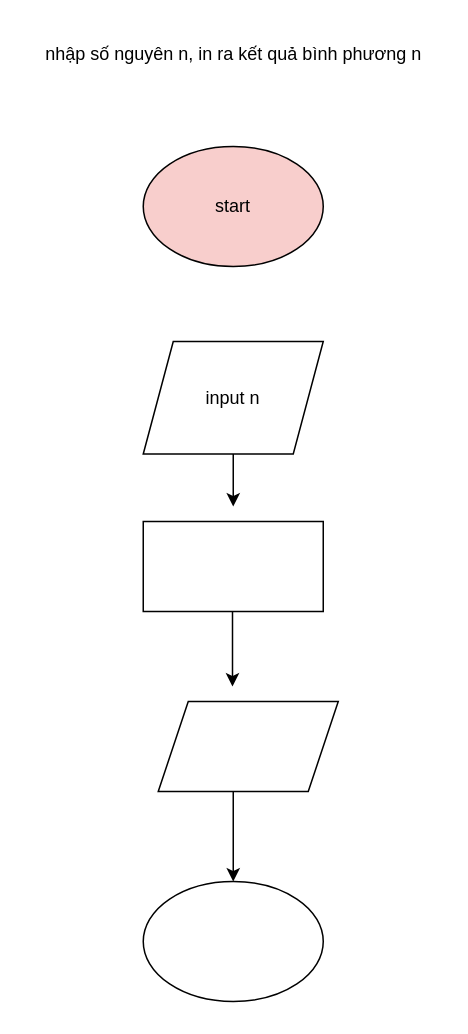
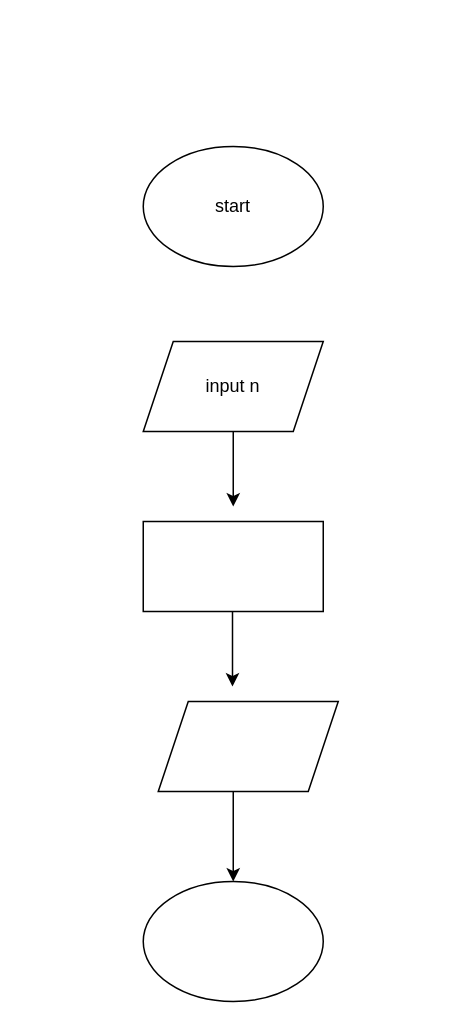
- <mxCell id="10" value="nhập số nguyên n, in ra kết quả bình phương n&lt;div&gt;&lt;br&gt;&lt;div&gt;&lt;br&gt;&lt;/div&gt;&lt;/div&gt;" style="text;html=1;align=center;verticalAlign=middle;resizable=0;points=[];autosize=1;strokeColor=none;fillColor=none;" vertex="1" parent="1"><mxGeometry x="20" y="20" width="270" height="60" as="geometry" /></mxCell>
- <mxCell id="2" value="start" style="ellipse;whiteSpace=wrap;html=1;fillColor=#f8cecc;" vertex="1" parent="1"><mxGeometry x="95" y="97" width="120" height="80" as="geometry" /></mxCell>
+ <mxCell id="2" value="start" style="ellipse;whiteSpace=wrap;html=1;" vertex="1" parent="1"><mxGeometry x="95" y="97" width="120" height="80" as="geometry" /></mxCell>
- <mxCell id="3" value="input n" style="shape=parallelogram;perimeter=parallelogramPerimeter;whiteSpace=wrap;html=1;fixedSize=1;" vertex="1" parent="1"><mxGeometry x="95" y="227" width="120" height="75" as="geometry" /></mxCell>
+ <mxCell id="3" value="input n" style="shape=parallelogram;perimeter=parallelogramPerimeter;whiteSpace=wrap;html=1;fixedSize=1;" vertex="1" parent="1"><mxGeometry x="95" y="227" width="120" height="60" as="geometry" /></mxCell>
